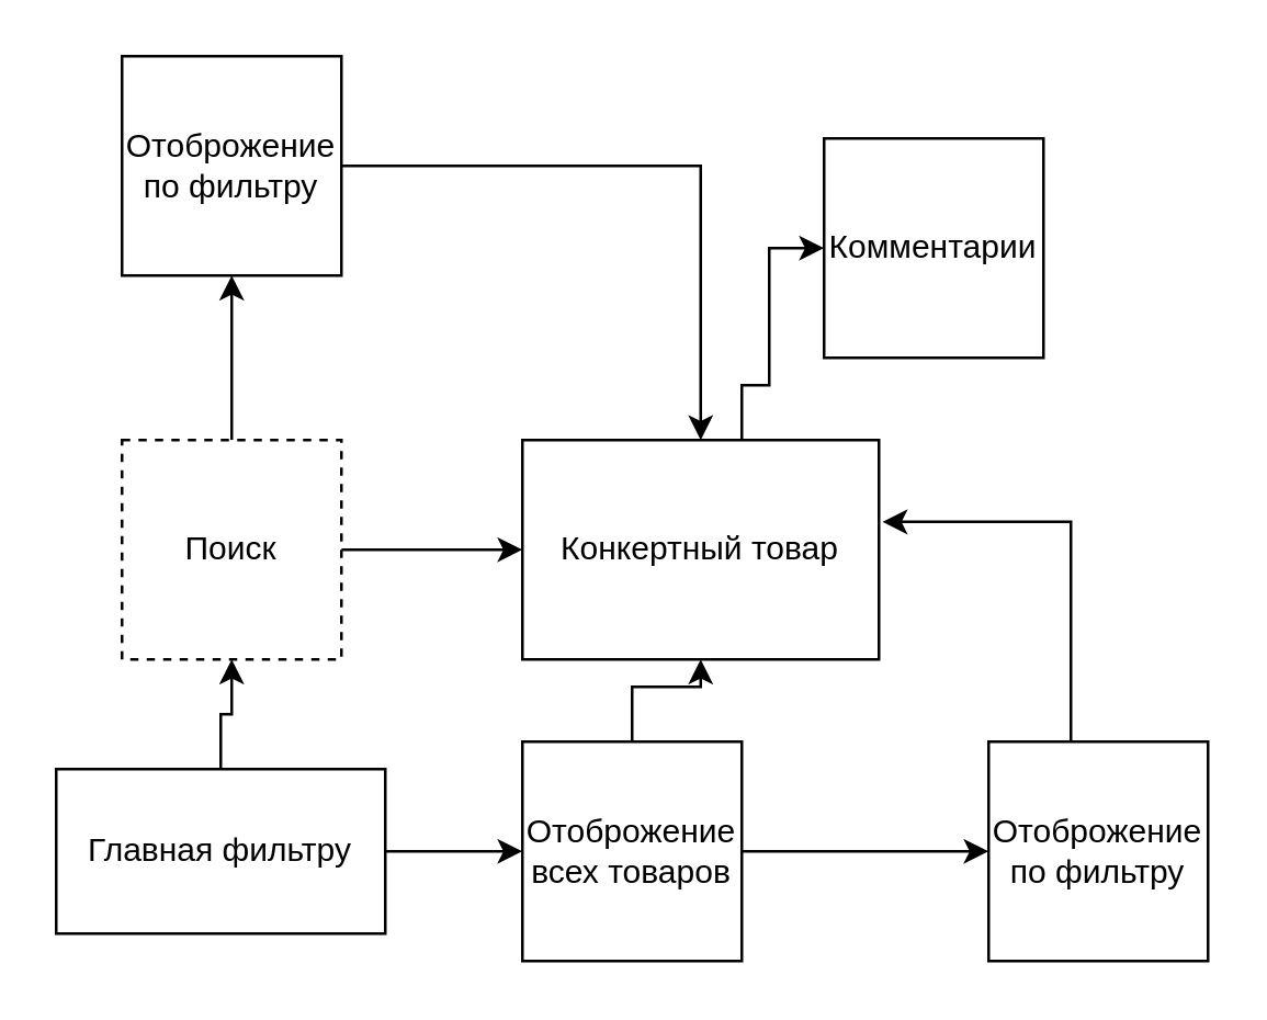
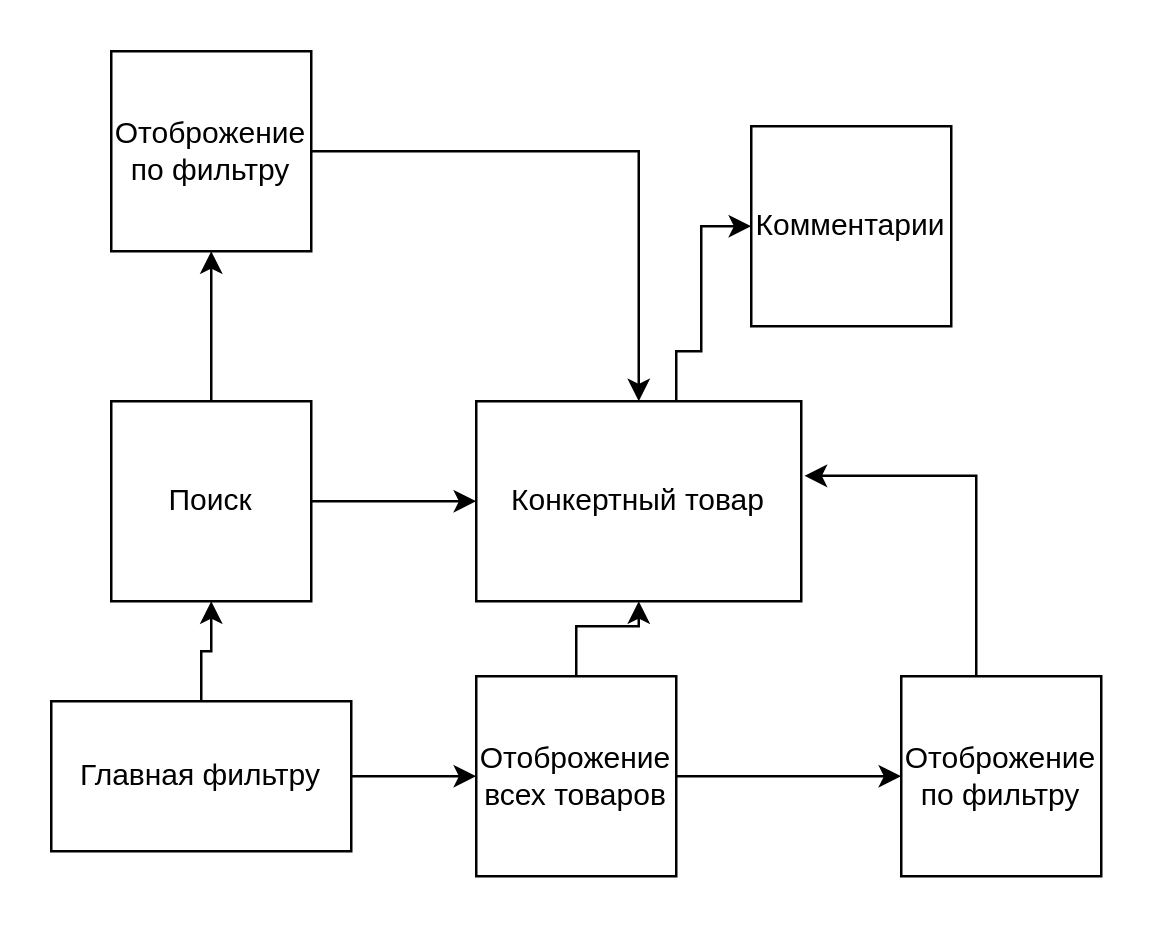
- <mxCell id="7" value="Поиск" style="whiteSpace=wrap;html=1;aspect=fixed;dashed=1;" vertex="1" parent="1"><mxGeometry x="44" y="160" width="80" height="80" as="geometry" /></mxCell>
+ <mxCell id="7" value="Поиск" style="whiteSpace=wrap;html=1;aspect=fixed;" vertex="1" parent="1"><mxGeometry x="44" y="160" width="80" height="80" as="geometry" /></mxCell>
